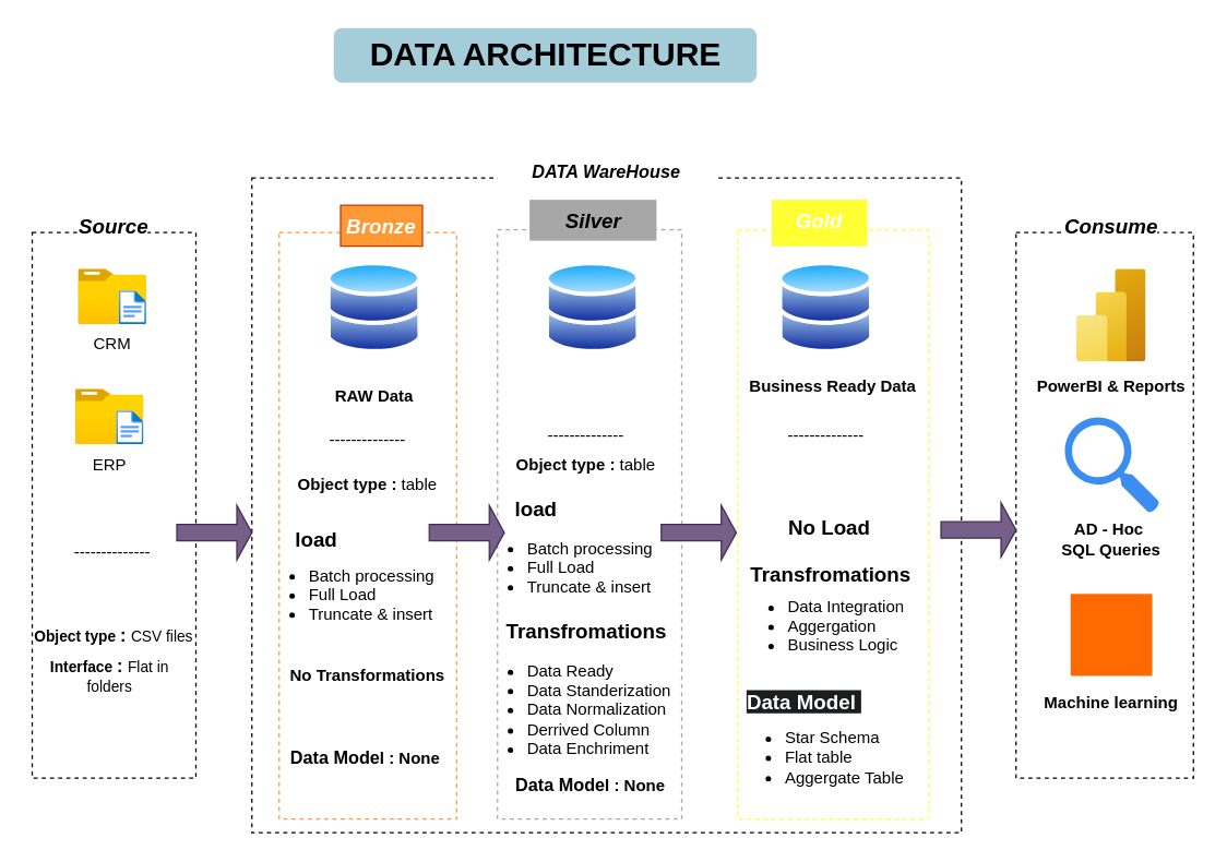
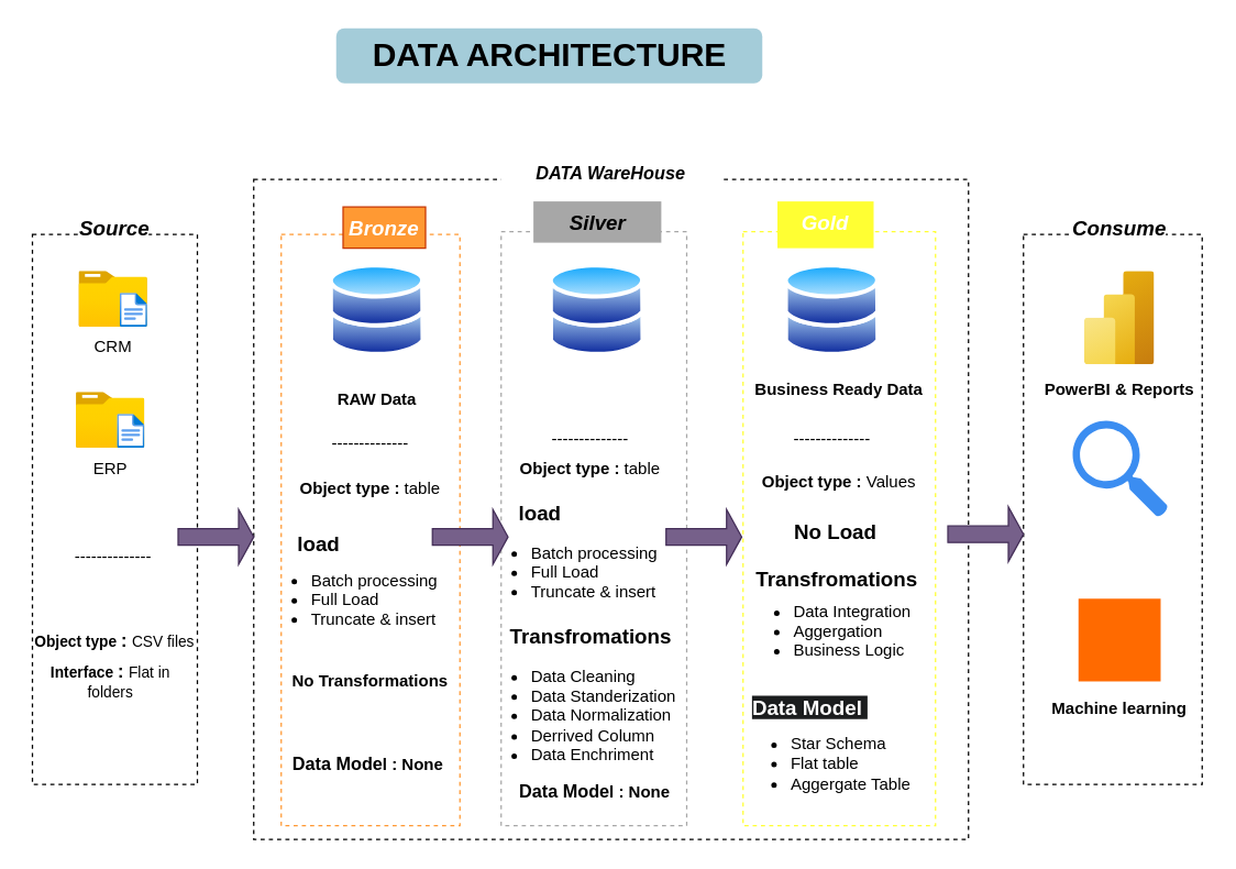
+ <mxCell id="33" value="&lt;b&gt;Object type : &lt;/b&gt;Values" style="text;html=1;align=center;verticalAlign=middle;whiteSpace=wrap;rounded=0;" parent="1" vertex="1"><mxGeometry x="540" y="340" width="140" height="20" as="geometry" /></mxCell>
- <mxCell id="53" value="&lt;b&gt;AD - Hoc&amp;nbsp;&lt;/b&gt;&lt;div&gt;&lt;b&gt;SQL Queries&lt;/b&gt;&lt;/div&gt;" style="text;html=1;align=center;verticalAlign=middle;whiteSpace=wrap;rounded=0;" parent="1" vertex="1"><mxGeometry x="768.9" y="380" width="90" height="30" as="geometry" /></mxCell>
- <mxCell id="41" value="&lt;ul&gt;&lt;li&gt;&lt;span style=&quot;background-color: transparent; color: light-dark(rgb(0, 0, 0), rgb(255, 255, 255));&quot;&gt;Data Ready&amp;nbsp;&lt;/span&gt;&lt;/li&gt;&lt;li&gt;Data Standerization&lt;/li&gt;&lt;li&gt;Data Normalization&lt;/li&gt;&lt;li&gt;Derrived Column&amp;nbsp;&lt;/li&gt;&lt;li&gt;Data Enchriment&lt;/li&gt;&lt;/ul&gt;" style="text;strokeColor=none;fillColor=none;html=1;verticalAlign=middle;overflow=hidden;whiteSpace=wrap;" parent="1" vertex="1"><mxGeometry x="344" y="470" width="170" height="90" as="geometry" /></mxCell>
+ <mxCell id="41" value="&lt;ul&gt;&lt;li&gt;&lt;span style=&quot;background-color: transparent; color: light-dark(rgb(0, 0, 0), rgb(255, 255, 255));&quot;&gt;Data Cleaning&amp;nbsp;&lt;/span&gt;&lt;/li&gt;&lt;li&gt;Data Standerization&lt;/li&gt;&lt;li&gt;Data Normalization&lt;/li&gt;&lt;li&gt;Derrived Column&amp;nbsp;&lt;/li&gt;&lt;li&gt;Data Enchriment&lt;/li&gt;&lt;/ul&gt;" style="text;strokeColor=none;fillColor=none;html=1;verticalAlign=middle;overflow=hidden;whiteSpace=wrap;" parent="1" vertex="1"><mxGeometry x="344" y="470" width="170" height="90" as="geometry" /></mxCell>
